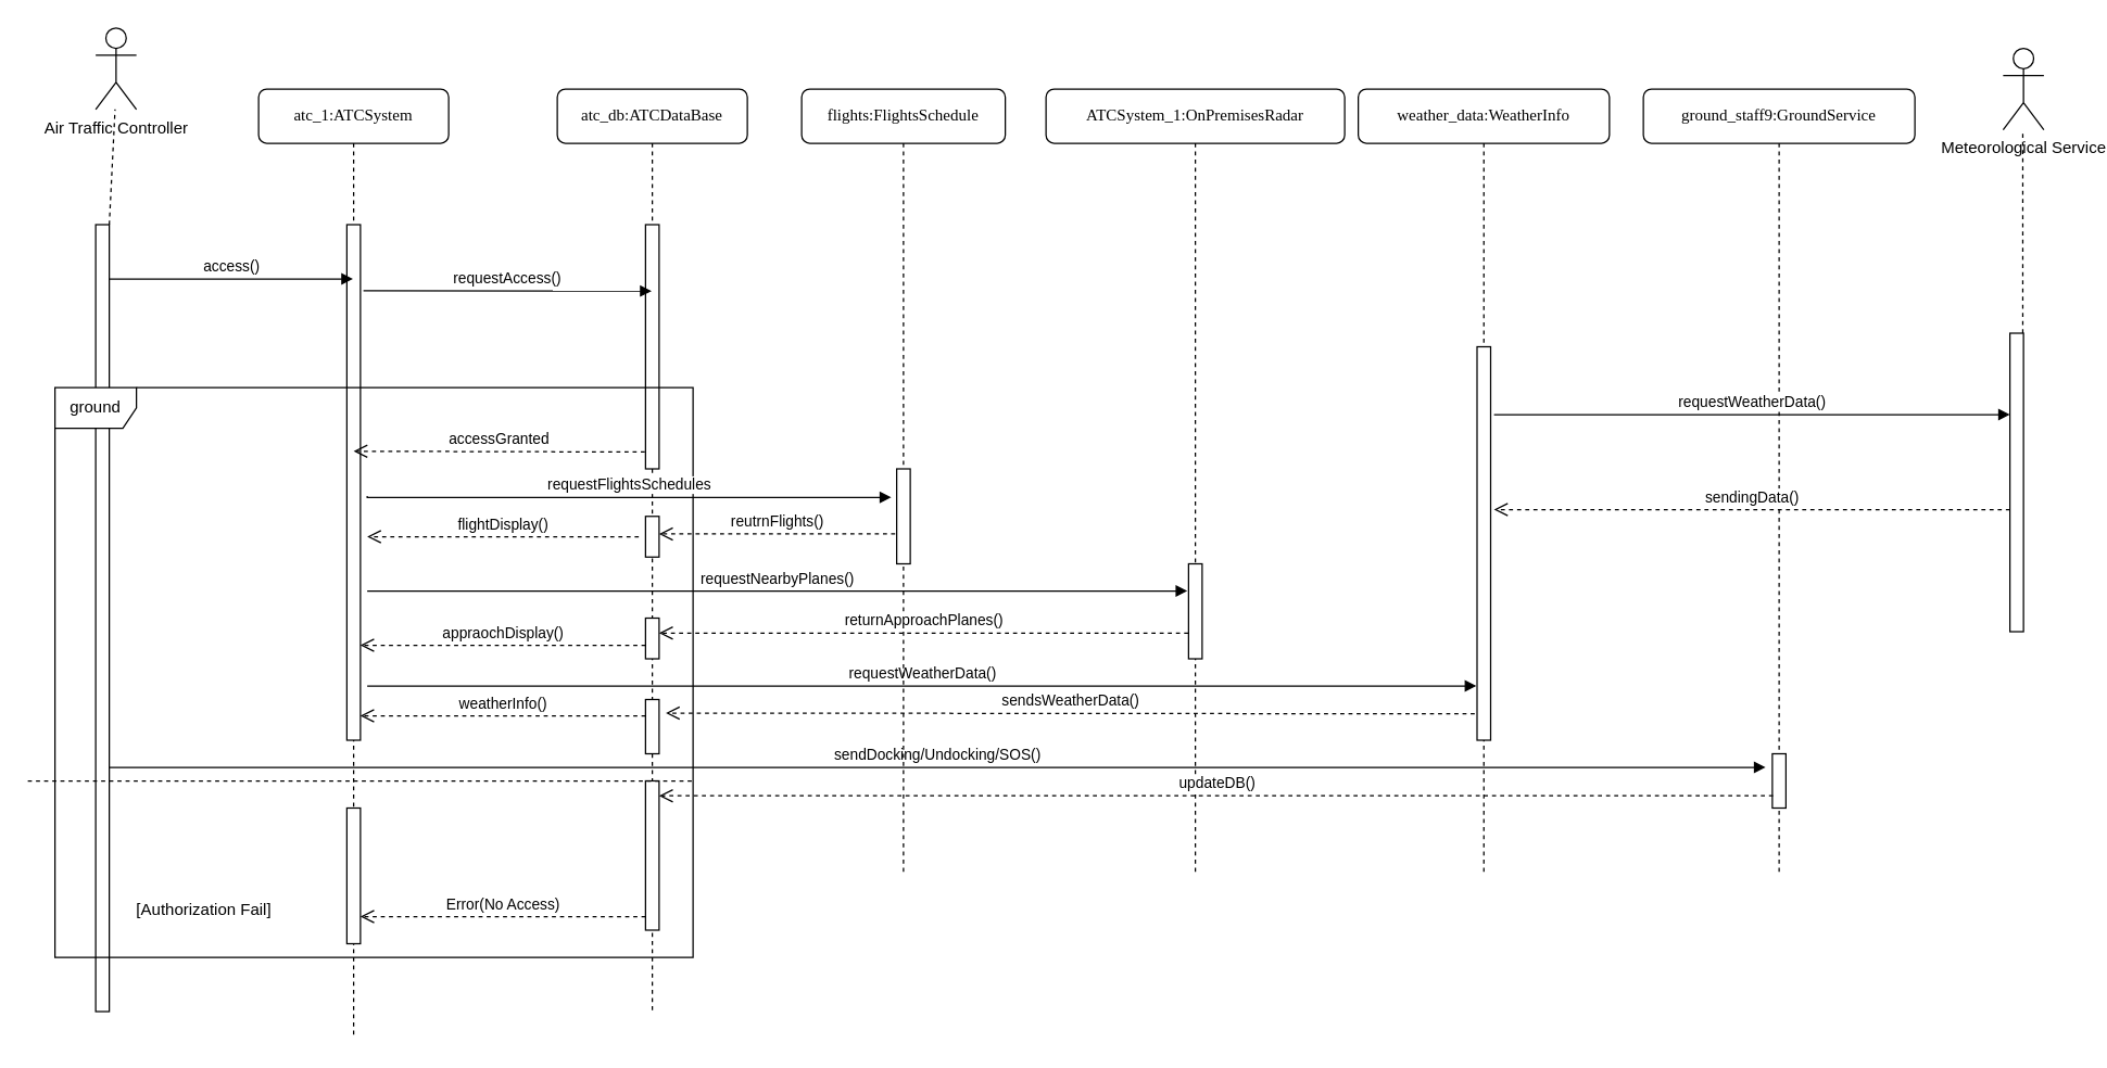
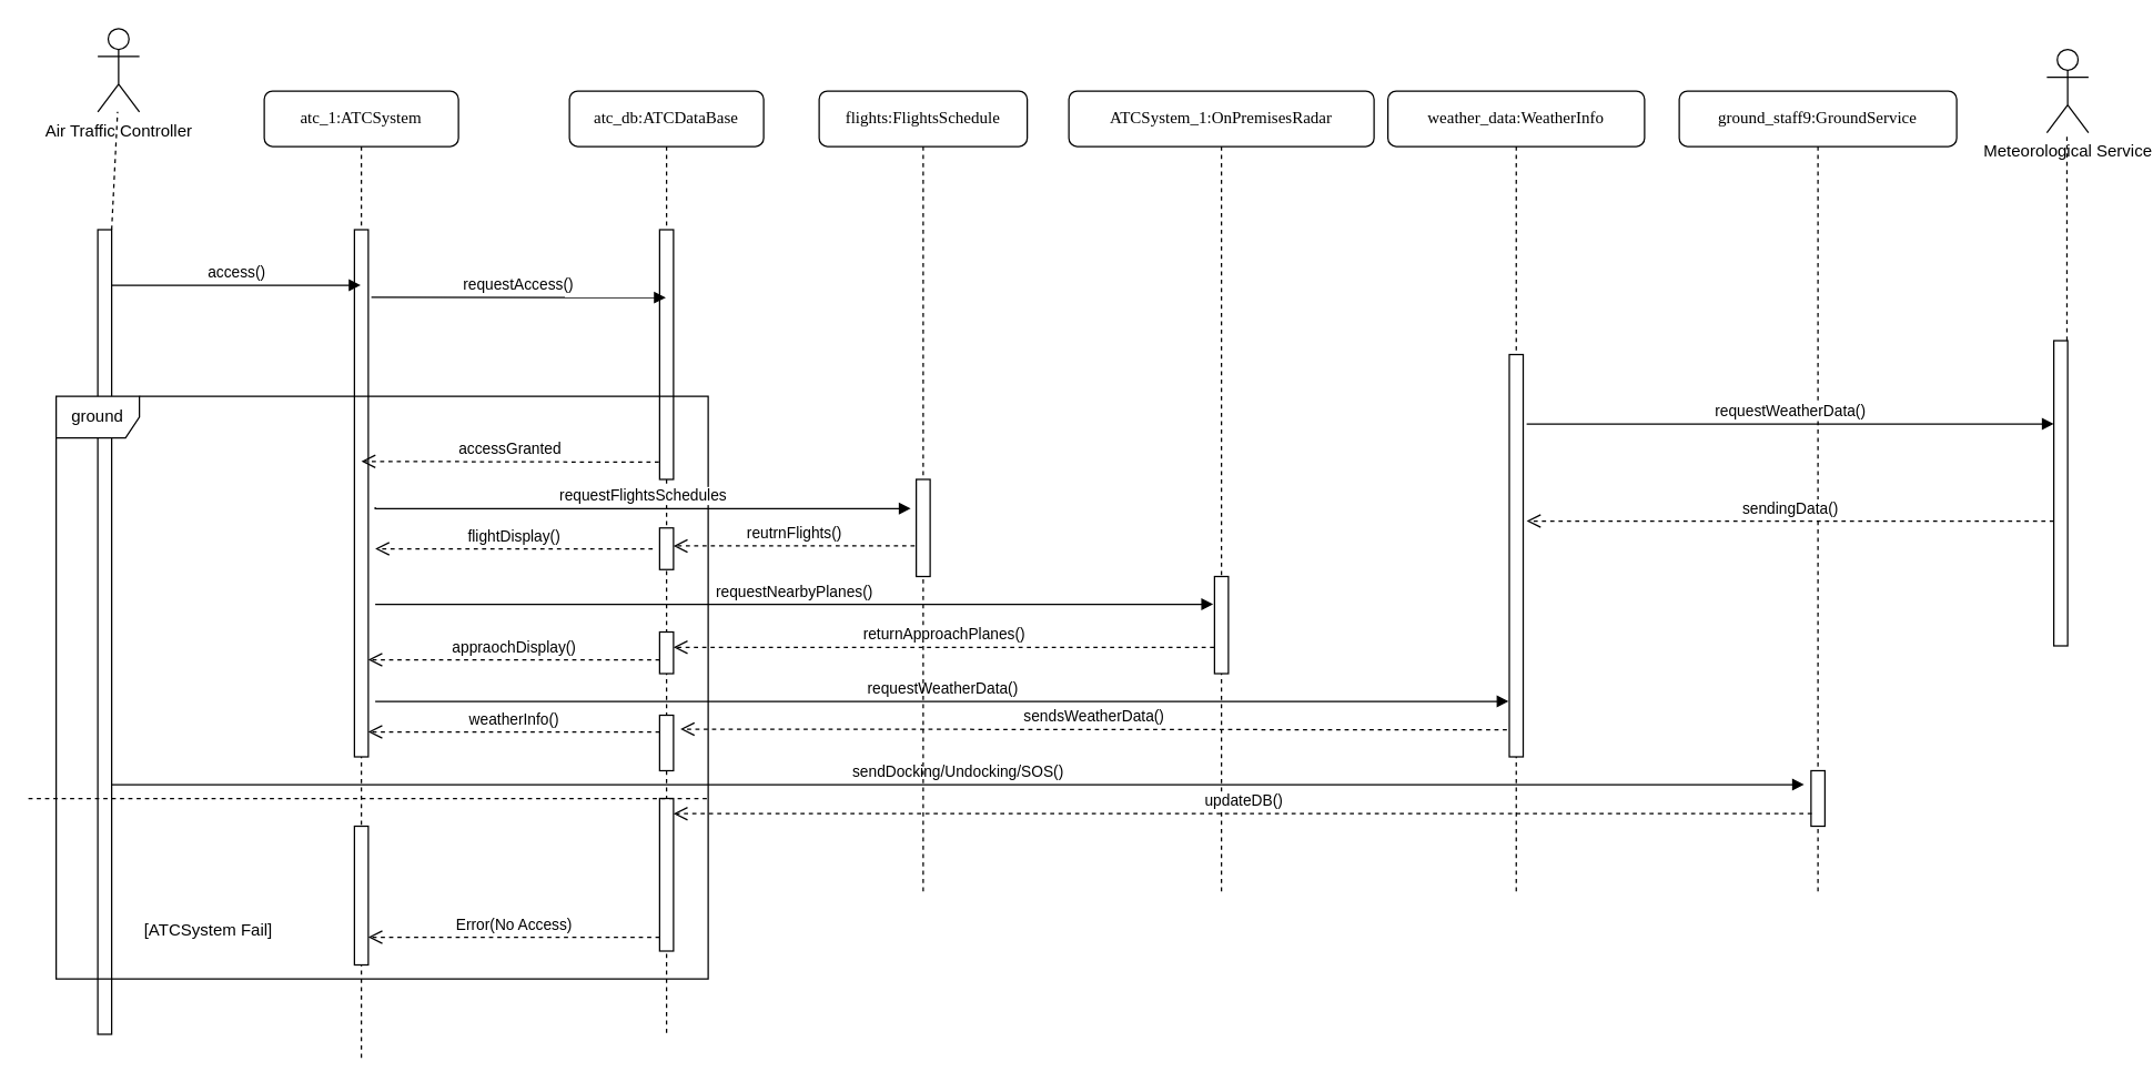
- <mxCell id="19" value="[Authorization Fail]" style="text;html=1;strokeColor=none;fillColor=none;align=center;verticalAlign=middle;whiteSpace=wrap;rounded=0;" vertex="1" parent="1"><mxGeometry x="90" y="655" width="120" height="30" as="geometry" /></mxCell>
+ <mxCell id="19" value="[ATCSystem Fail]" style="text;html=1;strokeColor=none;fillColor=none;align=center;verticalAlign=middle;whiteSpace=wrap;rounded=0;" vertex="1" parent="1"><mxGeometry x="90" y="655" width="120" height="30" as="geometry" /></mxCell>
